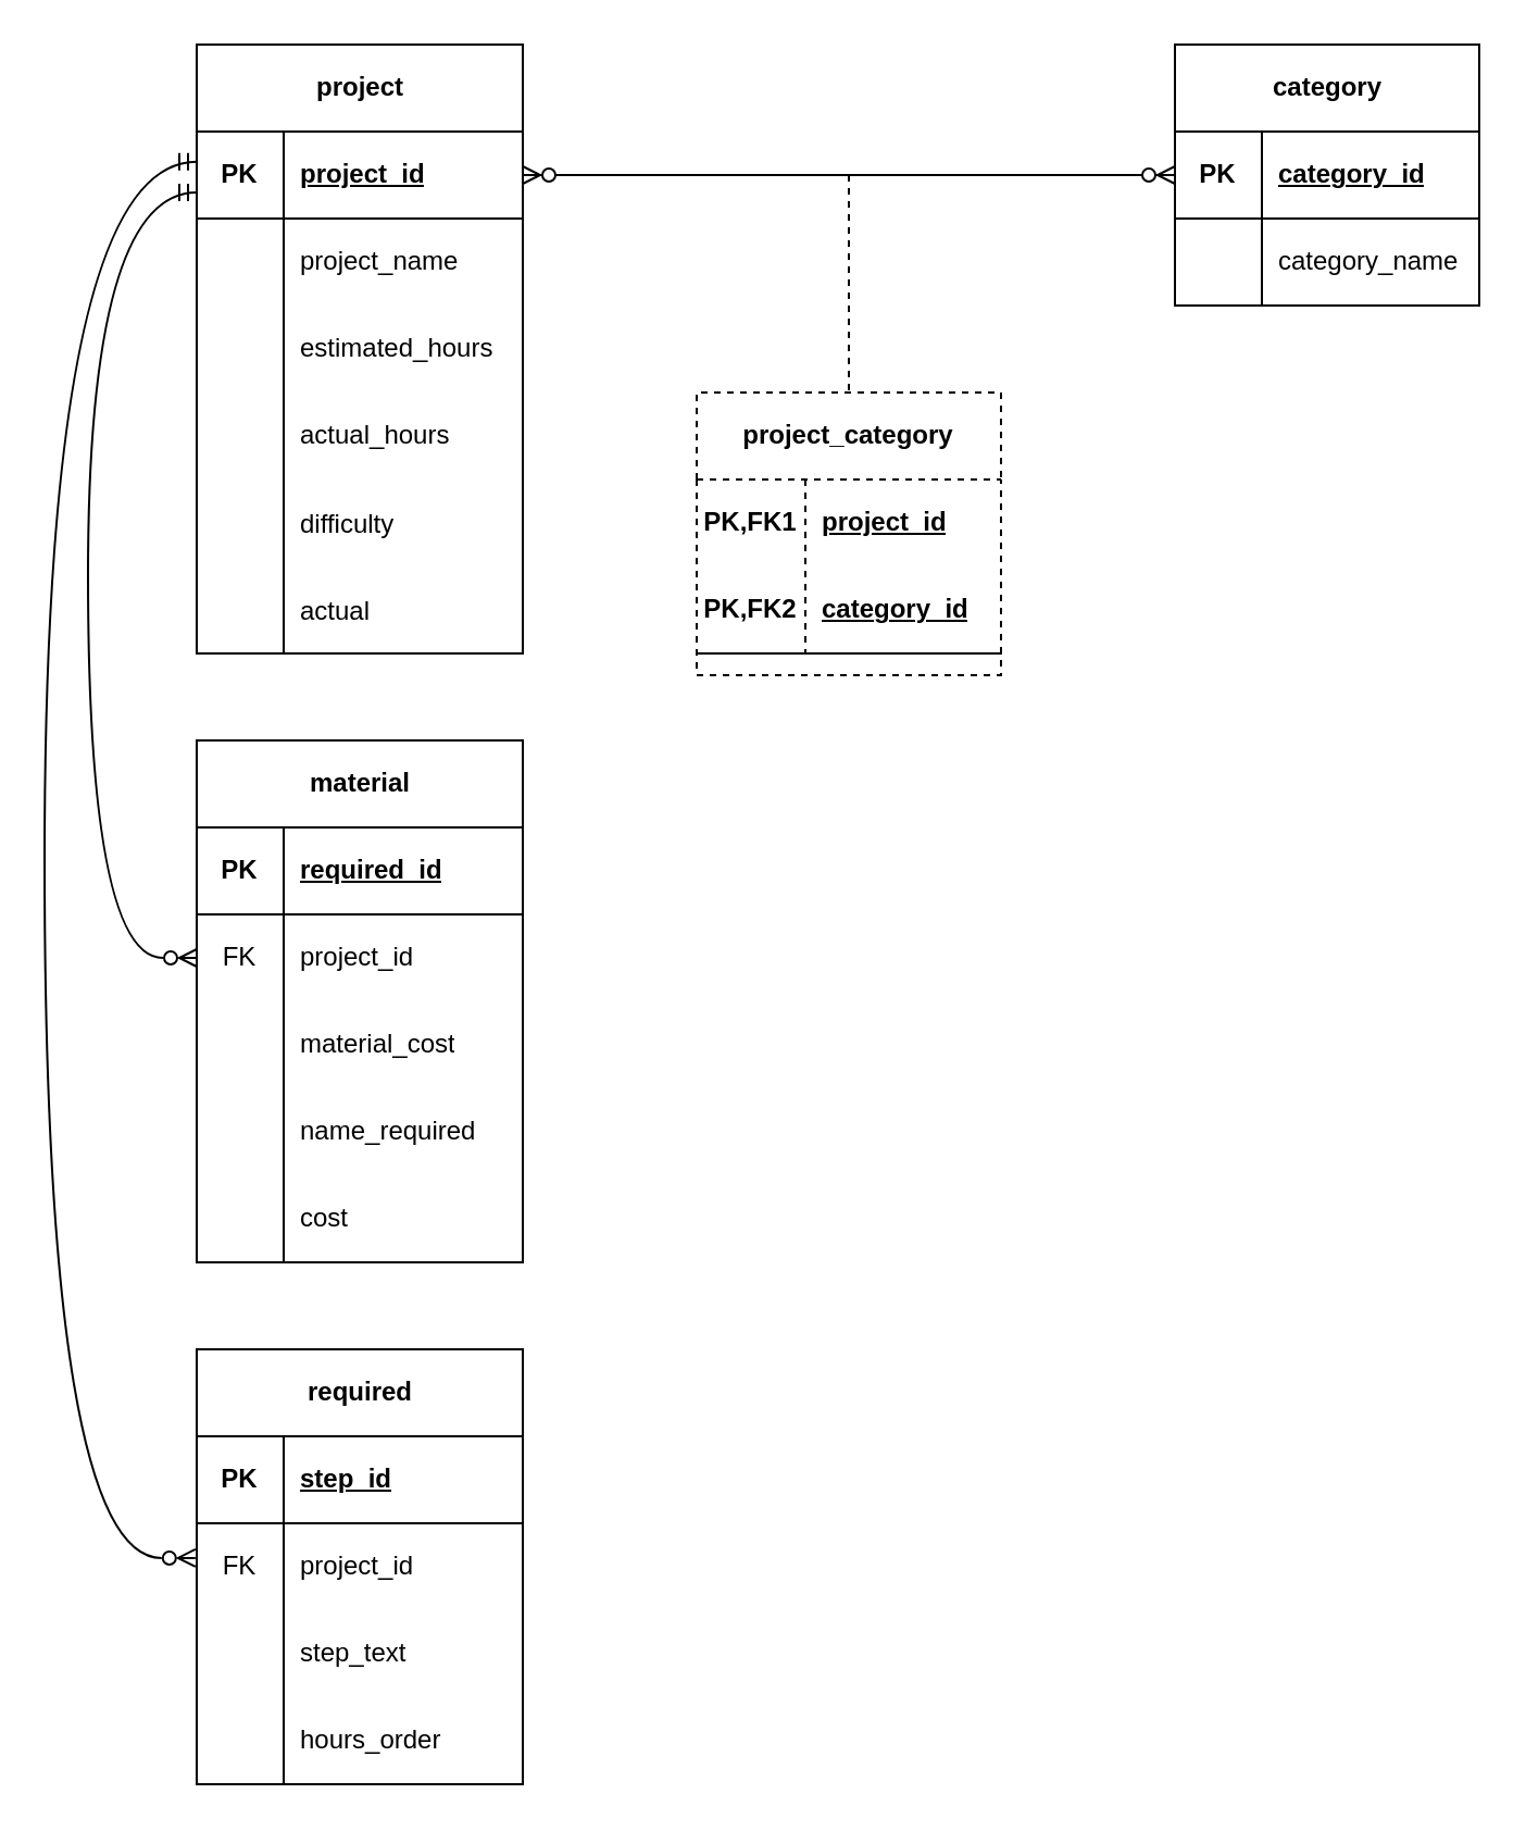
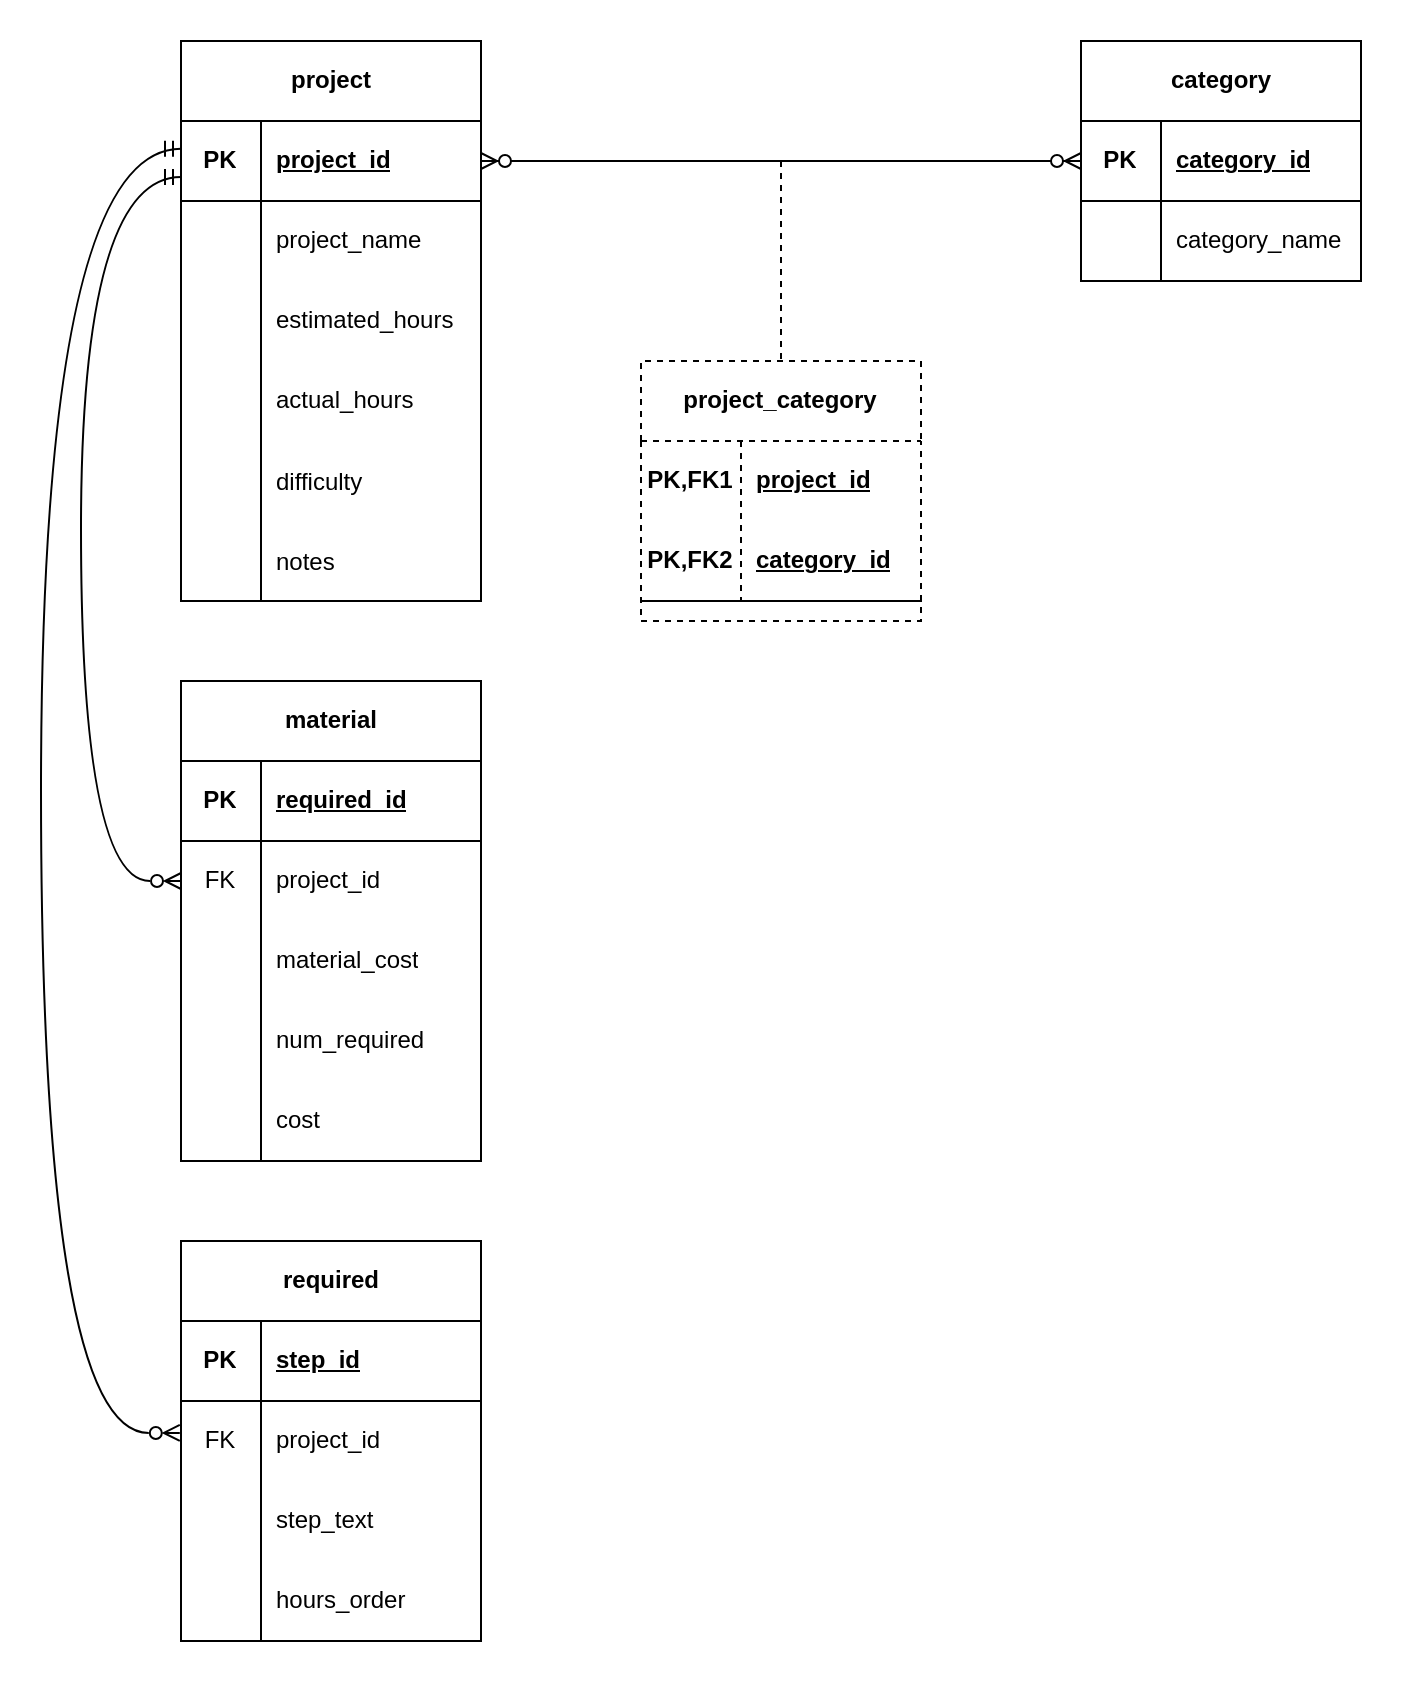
- <mxCell id="20" value="actual" style="shape=partialRectangle;connectable=0;fillColor=none;top=0;left=0;bottom=0;right=0;align=left;spacingLeft=6;overflow=hidden;" vertex="1" parent="18"><mxGeometry x="40" width="110" height="40" as="geometry"><mxRectangle width="110" height="40" as="alternateBounds" /></mxGeometry></mxCell>
+ <mxCell id="20" value="notes" style="shape=partialRectangle;connectable=0;fillColor=none;top=0;left=0;bottom=0;right=0;align=left;spacingLeft=6;overflow=hidden;" vertex="1" parent="18"><mxGeometry x="40" width="110" height="40" as="geometry"><mxRectangle width="110" height="40" as="alternateBounds" /></mxGeometry></mxCell>
- <mxCell id="33" value="name_required" style="shape=partialRectangle;connectable=0;fillColor=none;top=0;left=0;bottom=0;right=0;align=left;spacingLeft=6;overflow=hidden;whiteSpace=wrap;html=1;" vertex="1" parent="31"><mxGeometry x="40" width="110" height="40" as="geometry"><mxRectangle width="110" height="40" as="alternateBounds" /></mxGeometry></mxCell>
+ <mxCell id="33" value="num_required" style="shape=partialRectangle;connectable=0;fillColor=none;top=0;left=0;bottom=0;right=0;align=left;spacingLeft=6;overflow=hidden;whiteSpace=wrap;html=1;" vertex="1" parent="31"><mxGeometry x="40" width="110" height="40" as="geometry"><mxRectangle width="110" height="40" as="alternateBounds" /></mxGeometry></mxCell>
